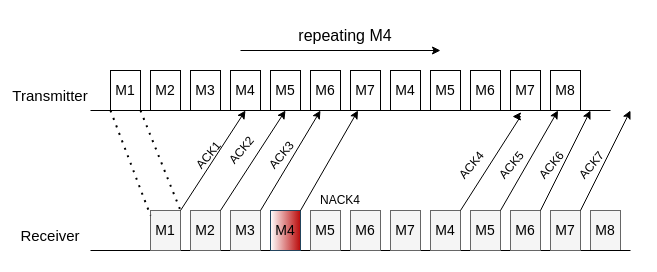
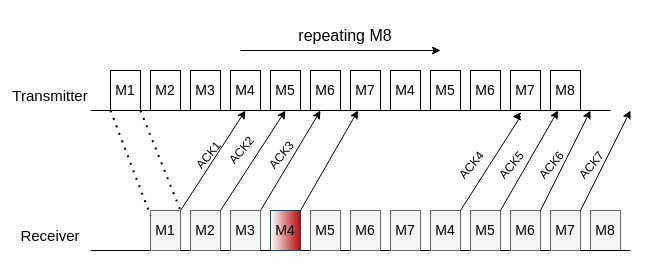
- <mxCell id="68" value="&lt;font style=&quot;font-size: 16px;&quot;&gt;repeating M4&lt;/font&gt;" style="text;html=1;align=center;verticalAlign=middle;whiteSpace=wrap;rounded=0;" parent="1" vertex="1"><mxGeometry x="260" y="20" width="170" height="30" as="geometry" /></mxCell>
+ <mxCell id="68" value="&lt;font style=&quot;font-size: 16px;&quot;&gt;repeating M8&lt;/font&gt;" style="text;html=1;align=center;verticalAlign=middle;whiteSpace=wrap;rounded=0;" parent="1" vertex="1"><mxGeometry x="260" y="20" width="170" height="30" as="geometry" /></mxCell>
- <mxCell id="56" value="&lt;font style=&quot;font-size: 12px;&quot;&gt;NACK4&lt;/font&gt;" style="text;html=1;align=center;verticalAlign=middle;whiteSpace=wrap;rounded=0;" parent="1" vertex="1"><mxGeometry x="310" y="190" width="60" height="20" as="geometry" /></mxCell>
